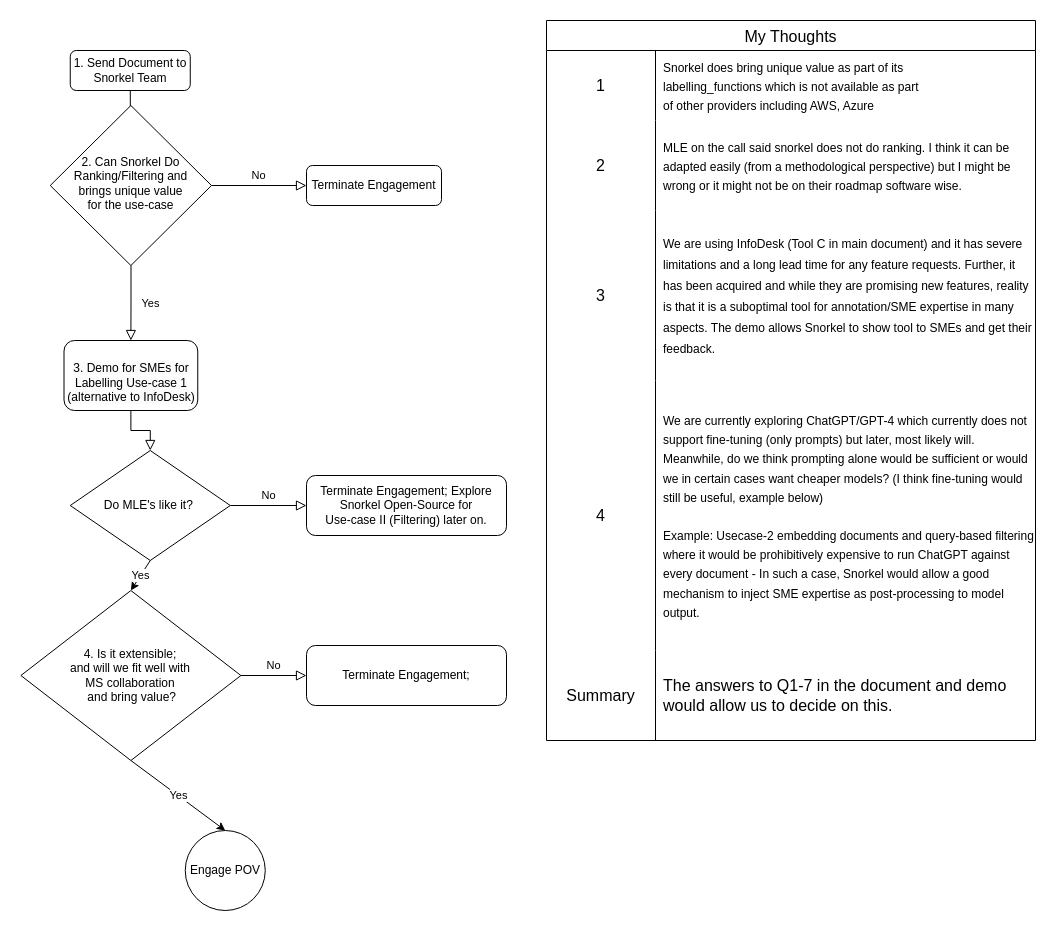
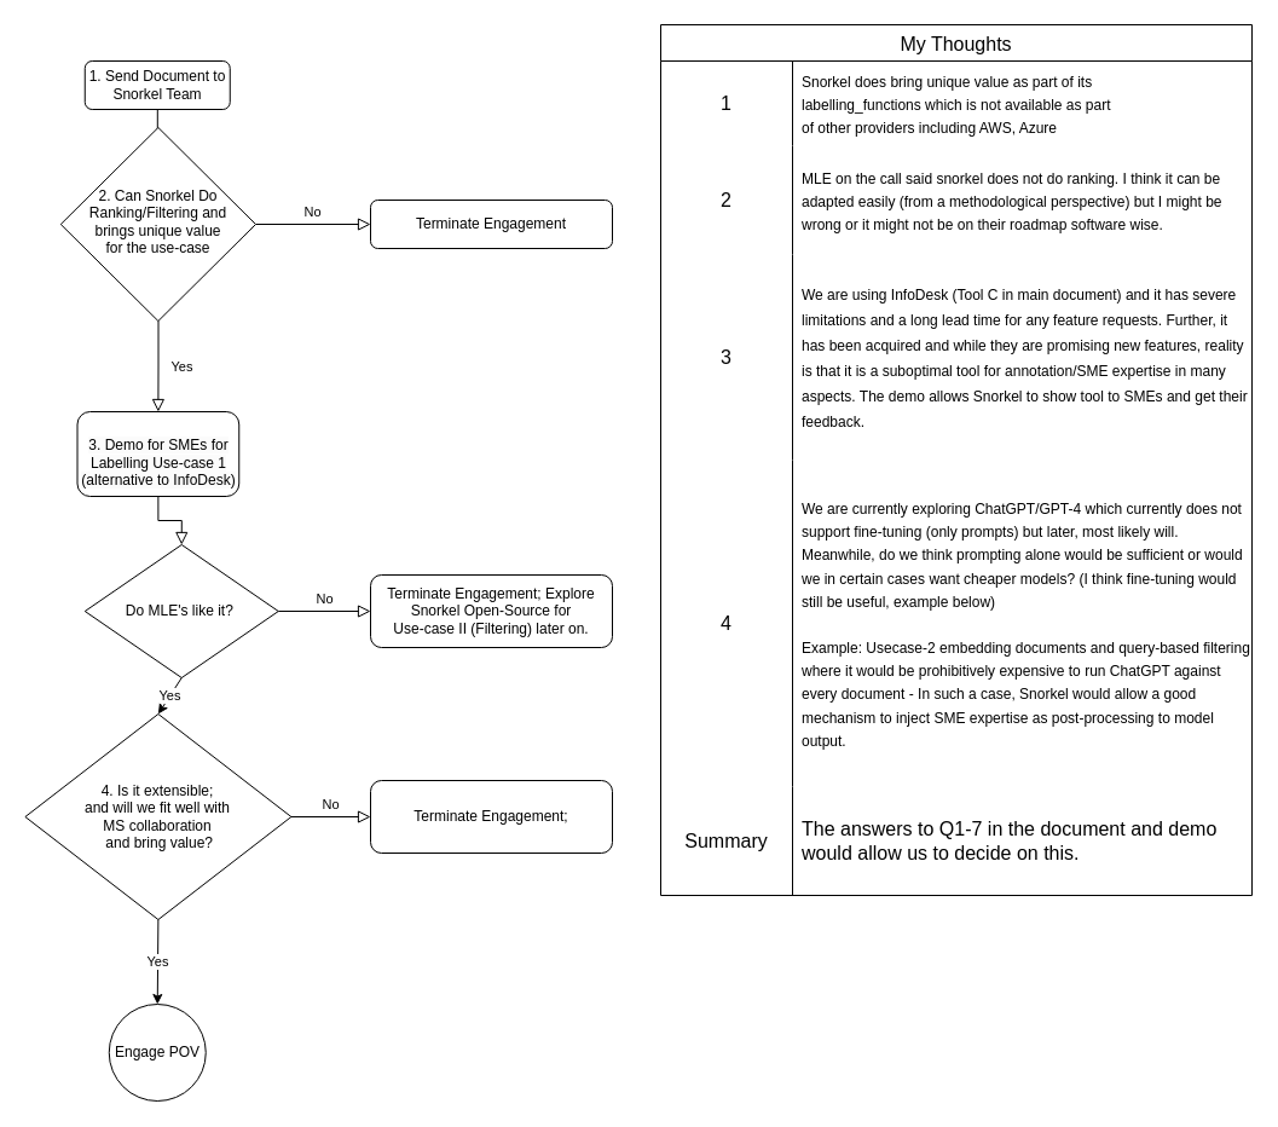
- <mxCell id="7" value="Terminate Engagement" style="rounded=1;whiteSpace=wrap;html=1;fontSize=12;glass=0;strokeWidth=1;shadow=0;" parent="1" vertex="1"><mxGeometry x="306" y="165" width="135" height="40" as="geometry" /></mxCell>
+ <mxCell id="7" value="Terminate Engagement" style="rounded=1;whiteSpace=wrap;html=1;fontSize=12;glass=0;strokeWidth=1;shadow=0;" parent="1" vertex="1"><mxGeometry x="306" y="165" width="200" height="40" as="geometry" /></mxCell>
- <mxCell id="31" value="Engage POV" style="ellipse;whiteSpace=wrap;html=1;aspect=fixed;" vertex="1" parent="1"><mxGeometry x="184.75" y="830" width="80" height="80" as="geometry" /></mxCell>
+ <mxCell id="31" value="Engage POV" style="ellipse;whiteSpace=wrap;html=1;aspect=fixed;" vertex="1" parent="1"><mxGeometry x="89.75" y="830" width="80" height="80" as="geometry" /></mxCell>
